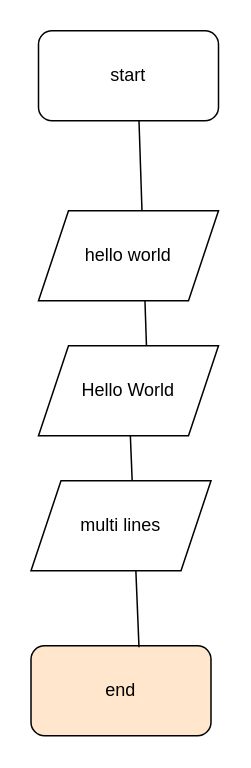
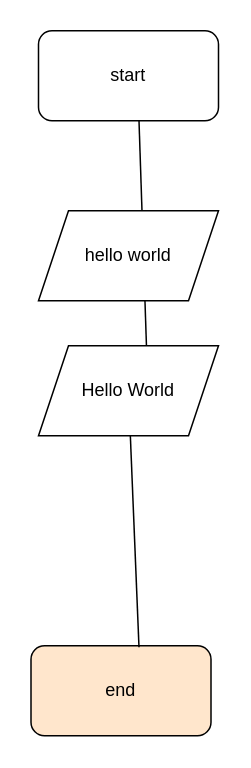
- <mxCell id="8" value="multi lines" style="shape=parallelogram;perimeter=parallelogramPerimeter;whiteSpace=wrap;html=1;fixedSize=1;" vertex="1" parent="1"><mxGeometry x="20" y="320" width="120" height="60" as="geometry" /></mxCell>
